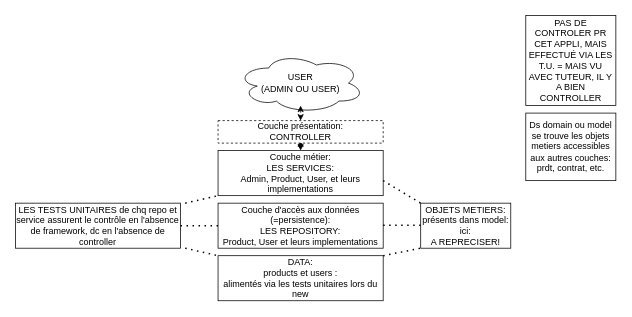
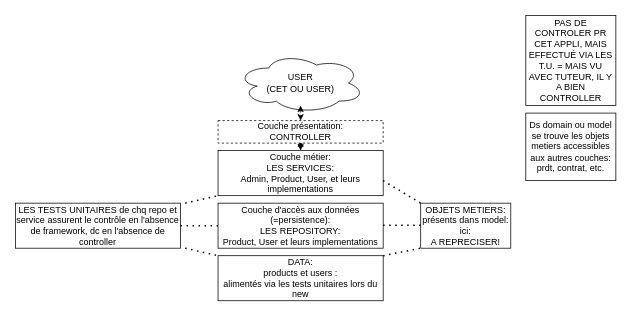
- <mxCell id="2" value="USER &lt;br&gt;(ADMIN OU USER)" style="ellipse;shape=cloud;whiteSpace=wrap;html=1;" parent="1" vertex="1"><mxGeometry x="315" y="70" width="170" height="80" as="geometry" /></mxCell>
+ <mxCell id="2" value="USER &lt;br&gt;(CET OU USER)" style="ellipse;shape=cloud;whiteSpace=wrap;html=1;" parent="1" vertex="1"><mxGeometry x="315" y="70" width="170" height="80" as="geometry" /></mxCell>
